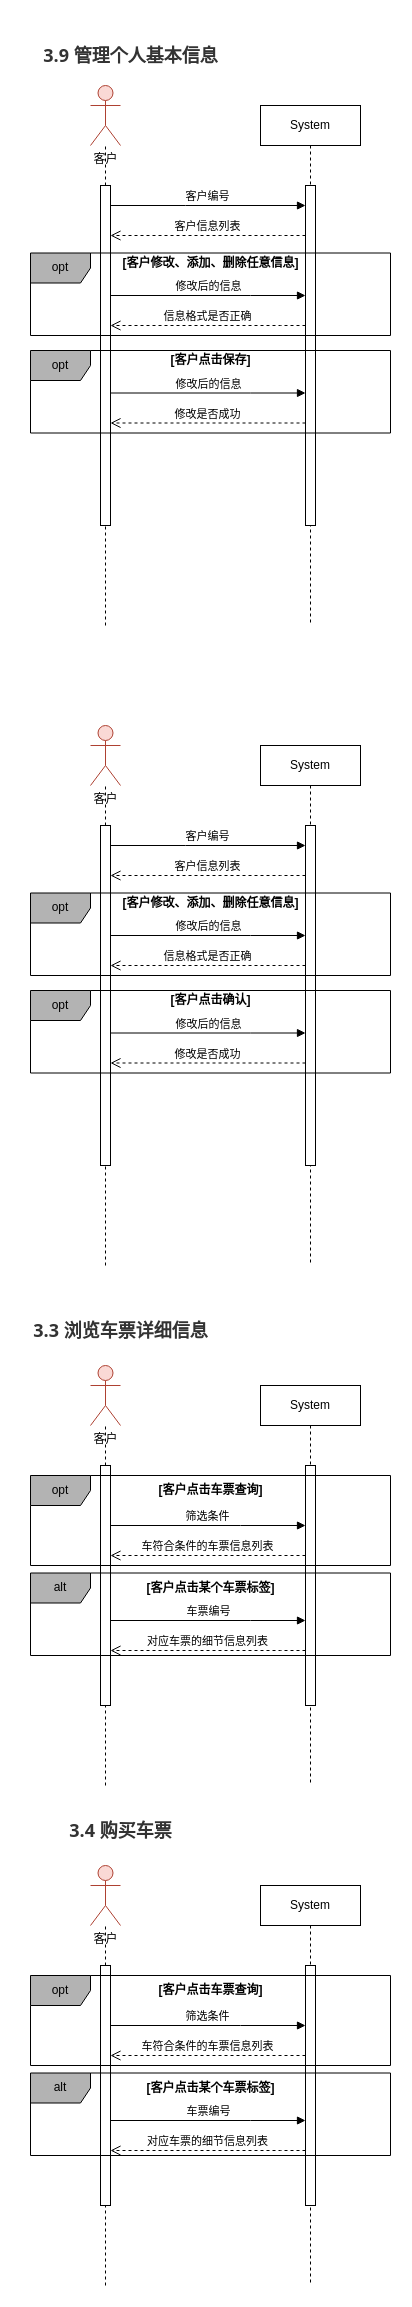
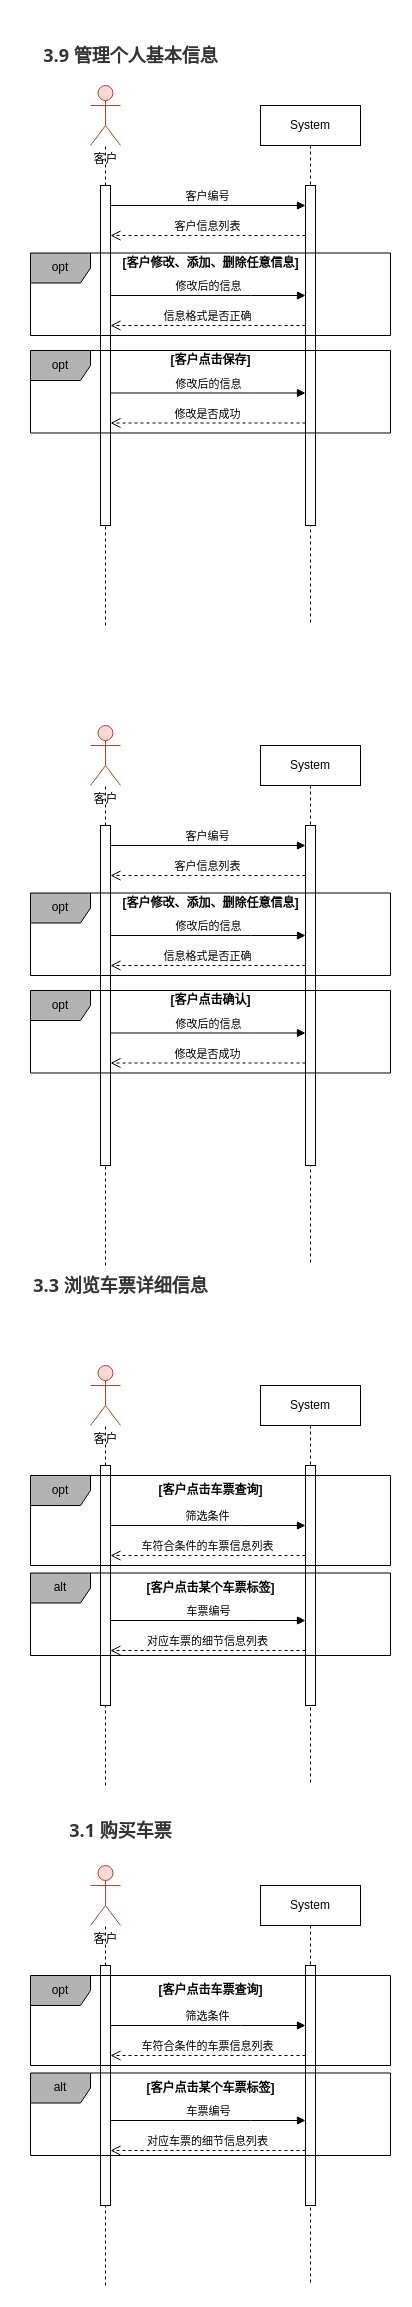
- <mxCell id="47" value="&lt;h3 style=&quot;box-sizing: border-box; break-after: avoid-page; break-inside: avoid; orphans: 4; font-size: 1.5em; margin-top: 1rem; margin-bottom: 1rem; position: relative; line-height: 1.43; cursor: text; color: rgb(51, 51, 51); font-family: &amp;quot;Open Sans&amp;quot;, &amp;quot;Clear Sans&amp;quot;, &amp;quot;Helvetica Neue&amp;quot;, Helvetica, Arial, &amp;quot;Segoe UI Emoji&amp;quot;, sans-serif; text-align: start;&quot; class=&quot;md-end-block md-heading md-focus&quot;&gt;3.3 浏览车票详细信息&lt;/h3&gt;" style="text;html=1;align=center;verticalAlign=middle;resizable=0;points=[];autosize=1;strokeColor=none;fillColor=none;" vertex="1" parent="1"><mxGeometry x="20" y="1295" width="200" height="70" as="geometry" /></mxCell>
+ <mxCell id="47" value="&lt;h3 style=&quot;box-sizing: border-box; break-after: avoid-page; break-inside: avoid; orphans: 4; font-size: 1.5em; margin-top: 1rem; margin-bottom: 1rem; position: relative; line-height: 1.43; cursor: text; color: rgb(51, 51, 51); font-family: &amp;quot;Open Sans&amp;quot;, &amp;quot;Clear Sans&amp;quot;, &amp;quot;Helvetica Neue&amp;quot;, Helvetica, Arial, &amp;quot;Segoe UI Emoji&amp;quot;, sans-serif; text-align: start;&quot; class=&quot;md-end-block md-heading md-focus&quot;&gt;3.3 浏览车票详细信息&lt;/h3&gt;" style="text;html=1;align=center;verticalAlign=middle;resizable=0;points=[];autosize=1;strokeColor=none;fillColor=none;" vertex="1" parent="1"><mxGeometry x="20" y="1250" width="200" height="70" as="geometry" /></mxCell>
- <mxCell id="62" value="&lt;h3 style=&quot;box-sizing: border-box; break-after: avoid-page; break-inside: avoid; orphans: 4; font-size: 1.5em; margin-top: 1rem; margin-bottom: 1rem; position: relative; line-height: 1.43; cursor: text; color: rgb(51, 51, 51); font-family: &amp;quot;Open Sans&amp;quot;, &amp;quot;Clear Sans&amp;quot;, &amp;quot;Helvetica Neue&amp;quot;, Helvetica, Arial, &amp;quot;Segoe UI Emoji&amp;quot;, sans-serif; text-align: start;&quot; class=&quot;md-end-block md-heading&quot;&gt;3.4 购买车票&lt;/h3&gt;" style="text;html=1;align=center;verticalAlign=middle;resizable=0;points=[];autosize=1;strokeColor=none;fillColor=none;" vertex="1" parent="1"><mxGeometry x="55" y="1795" width="130" height="70" as="geometry" /></mxCell>
+ <mxCell id="62" value="&lt;h3 style=&quot;box-sizing: border-box; break-after: avoid-page; break-inside: avoid; orphans: 4; font-size: 1.5em; margin-top: 1rem; margin-bottom: 1rem; position: relative; line-height: 1.43; cursor: text; color: rgb(51, 51, 51); font-family: &amp;quot;Open Sans&amp;quot;, &amp;quot;Clear Sans&amp;quot;, &amp;quot;Helvetica Neue&amp;quot;, Helvetica, Arial, &amp;quot;Segoe UI Emoji&amp;quot;, sans-serif; text-align: start;&quot; class=&quot;md-end-block md-heading&quot;&gt;3.1 购买车票&lt;/h3&gt;" style="text;html=1;align=center;verticalAlign=middle;resizable=0;points=[];autosize=1;strokeColor=none;fillColor=none;" vertex="1" parent="1"><mxGeometry x="55" y="1795" width="130" height="70" as="geometry" /></mxCell>
